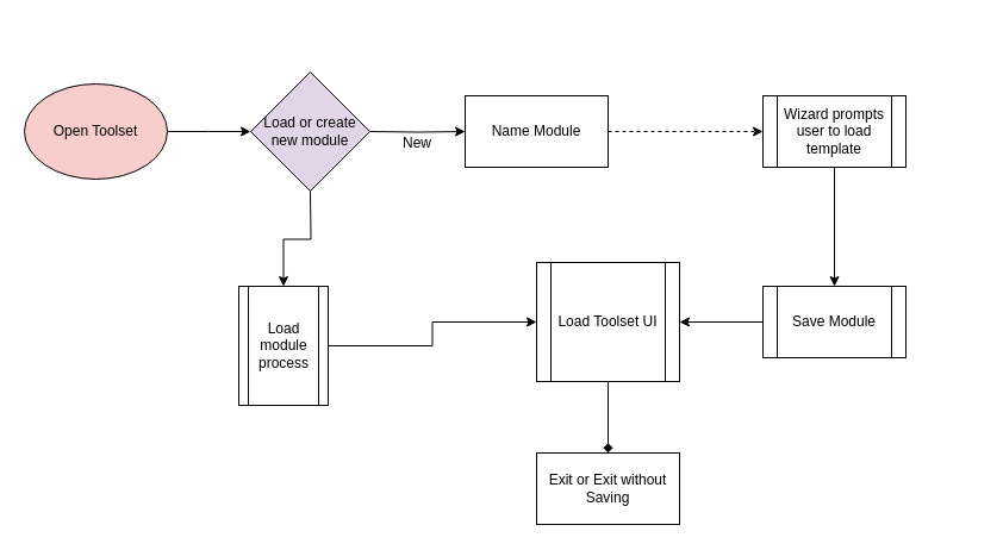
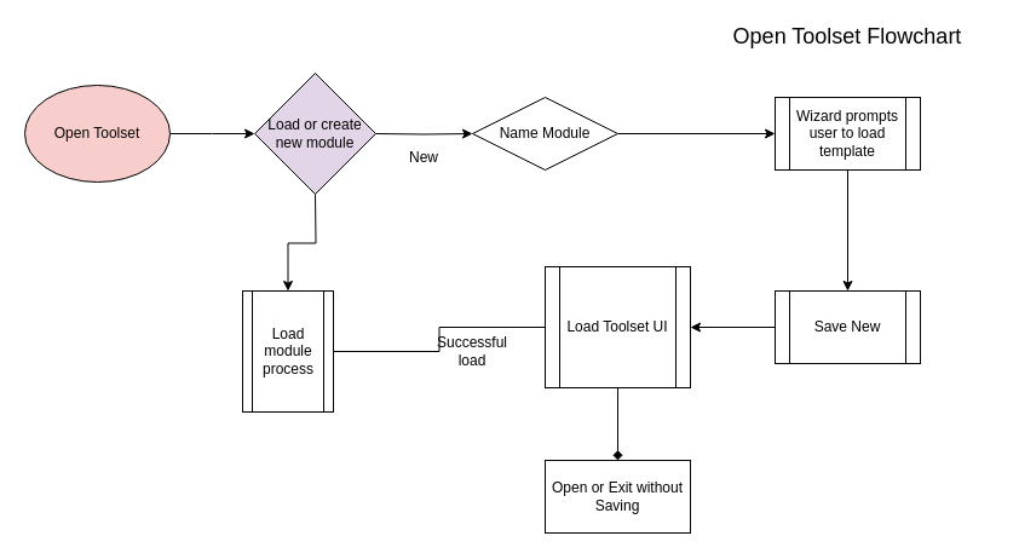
+ <mxCell id="19" value="&lt;font style=&quot;font-size: 18px&quot;&gt;Open Toolset Flowchart&lt;/font&gt;" style="text;html=1;strokeColor=none;fillColor=none;align=center;verticalAlign=middle;whiteSpace=wrap;rounded=0;" parent="1" vertex="1"><mxGeometry x="580" y="20" width="240" height="20" as="geometry" /></mxCell>
- <mxCell id="17" value="Name Module" style="rounded=0;whiteSpace=wrap;html=1;" parent="1" vertex="1"><mxGeometry x="390" y="80" width="120" height="60" as="geometry" /></mxCell>
+ <mxCell id="17" value="Name Module" style="rhombus;whiteSpace=wrap;html=1;" parent="1" vertex="1"><mxGeometry x="390" y="80" width="120" height="60" as="geometry" /></mxCell>
- <mxCell id="4" value="" style="edgeStyle=orthogonalEdgeStyle;rounded=0;orthogonalLoop=1;jettySize=auto;html=1;dashed=1;" parent="1" source="17" target="7" edge="1"><mxGeometry relative="1" as="geometry" /></mxCell>
+ <mxCell id="4" value="" style="edgeStyle=orthogonalEdgeStyle;rounded=0;orthogonalLoop=1;jettySize=auto;html=1;" parent="1" source="17" target="7" edge="1"><mxGeometry relative="1" as="geometry" /></mxCell>
- <mxCell id="11" value="New" style="text;html=1;strokeColor=none;fillColor=none;align=center;verticalAlign=middle;whiteSpace=wrap;rounded=0;" parent="1" vertex="1"><mxGeometry x="330" y="110" width="40" height="20" as="geometry" /></mxCell>
+ <mxCell id="11" value="New" style="text;html=1;strokeColor=none;fillColor=none;align=center;verticalAlign=middle;whiteSpace=wrap;rounded=0;" parent="1" vertex="1"><mxGeometry x="330" y="120" width="40" height="20" as="geometry" /></mxCell>
- <mxCell id="8" style="edgeStyle=orthogonalEdgeStyle;rounded=0;orthogonalLoop=1;jettySize=auto;html=1;entryX=0;entryY=0.5;entryDx=0;entryDy=0;" parent="1" source="9" target="13" edge="1"><mxGeometry relative="1" as="geometry" /></mxCell>
+ <mxCell id="8" style="edgeStyle=orthogonalEdgeStyle;rounded=0;orthogonalLoop=1;jettySize=auto;html=1;entryX=0;entryY=0.5;entryDx=0;entryDy=0;endArrow=none;" parent="1" source="9" target="13" edge="1"><mxGeometry relative="1" as="geometry" /></mxCell>
- <mxCell id="15" value="Save Module" style="shape=process;whiteSpace=wrap;html=1;backgroundOutline=1;" parent="1" vertex="1"><mxGeometry x="640" y="240" width="120" height="60" as="geometry" /></mxCell>
+ <mxCell id="15" value="Save New" style="shape=process;whiteSpace=wrap;html=1;backgroundOutline=1;" parent="1" vertex="1"><mxGeometry x="640" y="240" width="120" height="60" as="geometry" /></mxCell>
+ <mxCell id="20" value="Successful load" style="text;html=1;strokeColor=none;fillColor=none;align=center;verticalAlign=middle;whiteSpace=wrap;rounded=0;" vertex="1" parent="1"><mxGeometry x="370" y="280" width="40" height="20" as="geometry" /></mxCell>
- <mxCell id="16" value="Exit or Exit without Saving" style="rounded=0;whiteSpace=wrap;html=1;" parent="1" vertex="1"><mxGeometry x="450" y="380" width="120" height="60" as="geometry" /></mxCell>
+ <mxCell id="16" value="Open or Exit without Saving" style="rounded=0;whiteSpace=wrap;html=1;" parent="1" vertex="1"><mxGeometry x="450" y="380" width="120" height="60" as="geometry" /></mxCell>
